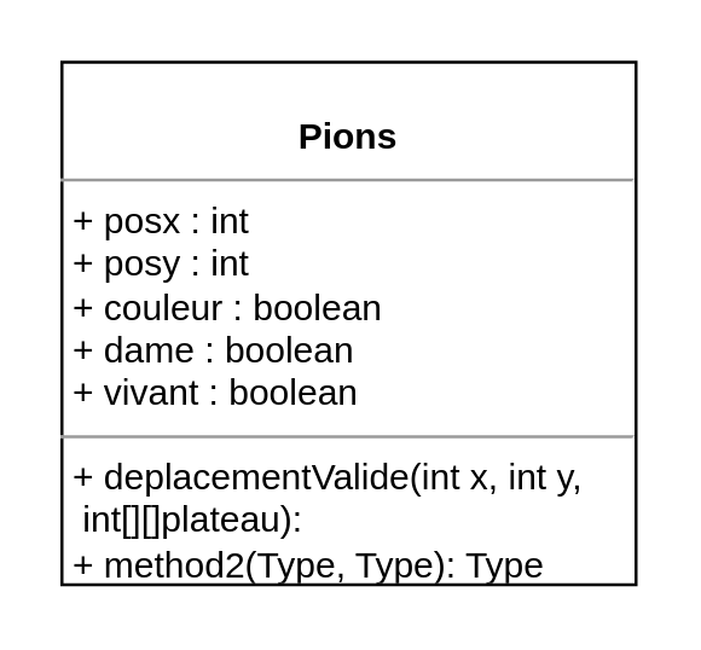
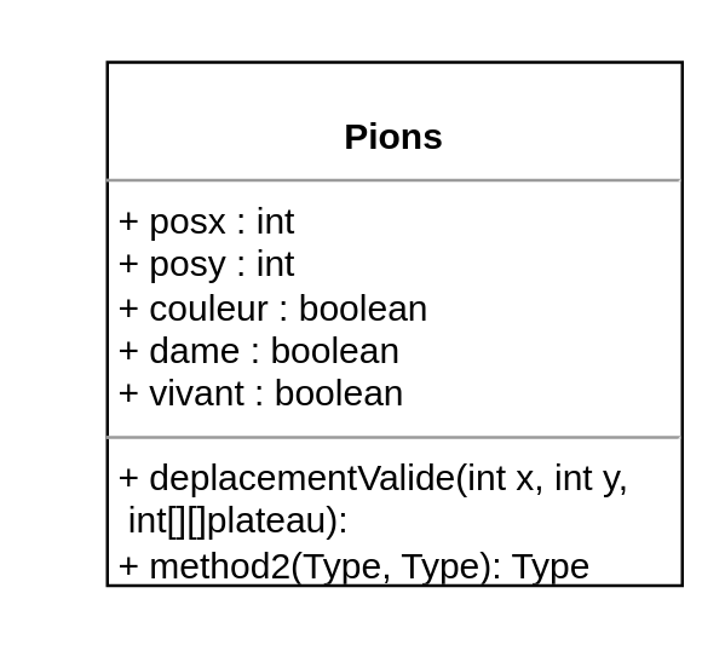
- <mxCell id="2" value="&lt;p style=&quot;margin: 0px ; margin-top: 4px ; text-align: center&quot;&gt;&lt;br&gt;&lt;b&gt;Pions&lt;/b&gt;&lt;/p&gt;&lt;hr size=&quot;1&quot;&gt;&lt;p style=&quot;margin: 0px ; margin-left: 4px&quot;&gt;+ posx : int&lt;/p&gt;&lt;p style=&quot;margin: 0px ; margin-left: 4px&quot;&gt;+ posy : int&lt;br&gt;+ couleur : boolean&lt;/p&gt;&lt;p style=&quot;margin: 0px ; margin-left: 4px&quot;&gt;+ dame : boolean&lt;/p&gt;&lt;p style=&quot;margin: 0px ; margin-left: 4px&quot;&gt;+ vivant : boolean&lt;/p&gt;&lt;hr size=&quot;1&quot;&gt;&lt;p style=&quot;margin: 0px ; margin-left: 4px&quot;&gt;+ deplacementValide(int x, int y,&lt;/p&gt;&lt;p style=&quot;margin: 0px ; margin-left: 4px&quot;&gt;&amp;nbsp;int[][]plateau):&amp;nbsp;&lt;br&gt;+ method2(Type, Type): Type&lt;/p&gt;" style="verticalAlign=top;align=left;overflow=fill;fontSize=12;fontFamily=Helvetica;html=1;rounded=0;shadow=0;comic=0;labelBackgroundColor=none;strokeWidth=1" parent="1" vertex="1"><mxGeometry x="20" y="20" width="190" height="173" as="geometry" /></mxCell>
+ <mxCell id="2" value="&lt;p style=&quot;margin: 0px ; margin-top: 4px ; text-align: center&quot;&gt;&lt;br&gt;&lt;b&gt;Pions&lt;/b&gt;&lt;/p&gt;&lt;hr size=&quot;1&quot;&gt;&lt;p style=&quot;margin: 0px ; margin-left: 4px&quot;&gt;+ posx : int&lt;/p&gt;&lt;p style=&quot;margin: 0px ; margin-left: 4px&quot;&gt;+ posy : int&lt;br&gt;+ couleur : boolean&lt;/p&gt;&lt;p style=&quot;margin: 0px ; margin-left: 4px&quot;&gt;+ dame : boolean&lt;/p&gt;&lt;p style=&quot;margin: 0px ; margin-left: 4px&quot;&gt;+ vivant : boolean&lt;/p&gt;&lt;hr size=&quot;1&quot;&gt;&lt;p style=&quot;margin: 0px ; margin-left: 4px&quot;&gt;+ deplacementValide(int x, int y,&lt;/p&gt;&lt;p style=&quot;margin: 0px ; margin-left: 4px&quot;&gt;&amp;nbsp;int[][]plateau):&amp;nbsp;&lt;br&gt;+ method2(Type, Type): Type&lt;/p&gt;" style="verticalAlign=top;align=left;overflow=fill;fontSize=12;fontFamily=Helvetica;html=1;rounded=0;shadow=0;comic=0;labelBackgroundColor=none;strokeWidth=1" parent="1" vertex="1"><mxGeometry x="35" y="20" width="190" height="173" as="geometry" /></mxCell>
